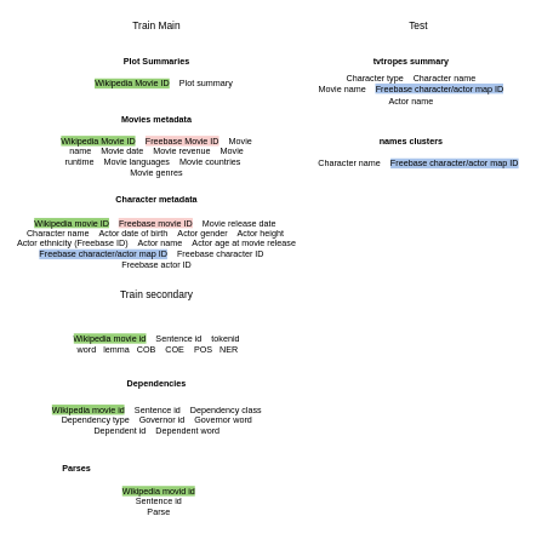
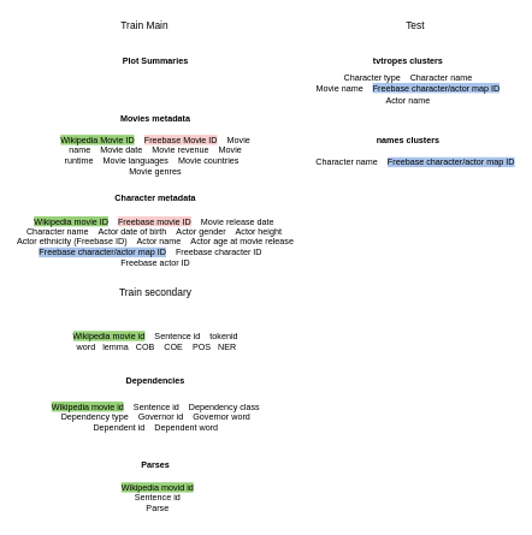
- <mxCell id="3" value="Train Main" style="text;html=1;strokeColor=none;fillColor=none;align=center;verticalAlign=middle;whiteSpace=wrap;rounded=0;fontSize=14;" parent="1" vertex="1"><mxGeometry x="175" y="20" width="80" height="30" as="geometry" /></mxCell>
+ <mxCell id="3" value="Train Main" style="text;html=1;strokeColor=none;fillColor=none;align=center;verticalAlign=middle;whiteSpace=wrap;rounded=0;fontSize=14;" parent="1" vertex="1"><mxGeometry x="160" y="20" width="80" height="30" as="geometry" /></mxCell>
- <mxCell id="7" value="tvtropes summary" style="text;html=1;strokeColor=none;fillColor=none;align=center;verticalAlign=middle;whiteSpace=wrap;rounded=0;fontStyle=1" parent="1" vertex="1"><mxGeometry x="495" y="70" width="140" height="30" as="geometry" /></mxCell>
+ <mxCell id="7" value="tvtropes clusters" style="text;html=1;strokeColor=none;fillColor=none;align=center;verticalAlign=middle;whiteSpace=wrap;rounded=0;fontStyle=1" parent="1" vertex="1"><mxGeometry x="495" y="70" width="140" height="30" as="geometry" /></mxCell>
- <mxCell id="9" value="&lt;span style=&quot;background-color: rgb(151, 208, 119);&quot;&gt;Wikipedia Movie ID&lt;/span&gt;&amp;nbsp; &amp;nbsp; Plot summary" style="text;html=1;strokeColor=none;fillColor=none;align=center;verticalAlign=middle;whiteSpace=wrap;rounded=0;" parent="1" vertex="1"><mxGeometry x="125" y="100" width="200" height="30" as="geometry" /></mxCell>
- <mxCell id="18" value="&lt;b&gt;Parses&lt;/b&gt;" style="text;html=1;strokeColor=none;fillColor=none;align=center;verticalAlign=middle;whiteSpace=wrap;rounded=0;" vertex="1" parent="1"><mxGeometry x="75" y="630" width="60" height="30" as="geometry" /></mxCell>
+ <mxCell id="18" value="&lt;b&gt;Parses&lt;/b&gt;" style="text;html=1;strokeColor=none;fillColor=none;align=center;verticalAlign=middle;whiteSpace=wrap;rounded=0;" vertex="1" parent="1"><mxGeometry x="185" y="630" width="60" height="30" as="geometry" /></mxCell>
